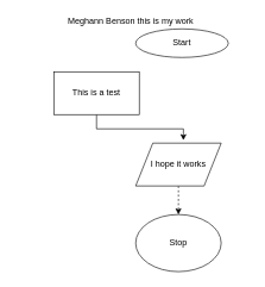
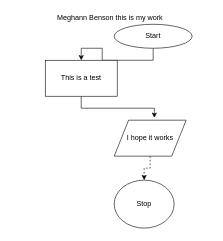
+ <mxCell id="2" style="edgeStyle=orthogonalEdgeStyle;rounded=0;orthogonalLoop=1;jettySize=auto;html=1;exitX=0.5;exitY=1;exitDx=0;exitDy=0;entryX=0.5;entryY=0;entryDx=0;entryDy=0;" edge="1" parent="1" source="3" target="5"><mxGeometry relative="1" as="geometry" /></mxCell>
- <mxCell id="8" value="Stop" style="ellipse;whiteSpace=wrap;html=1;" vertex="1" parent="1"><mxGeometry x="190" y="300" width="120" height="80" as="geometry" /></mxCell>
+ <mxCell id="8" value="Stop" style="ellipse;whiteSpace=wrap;html=1;" vertex="1" parent="1"><mxGeometry x="190" y="300" width="100" height="80" as="geometry" /></mxCell>
